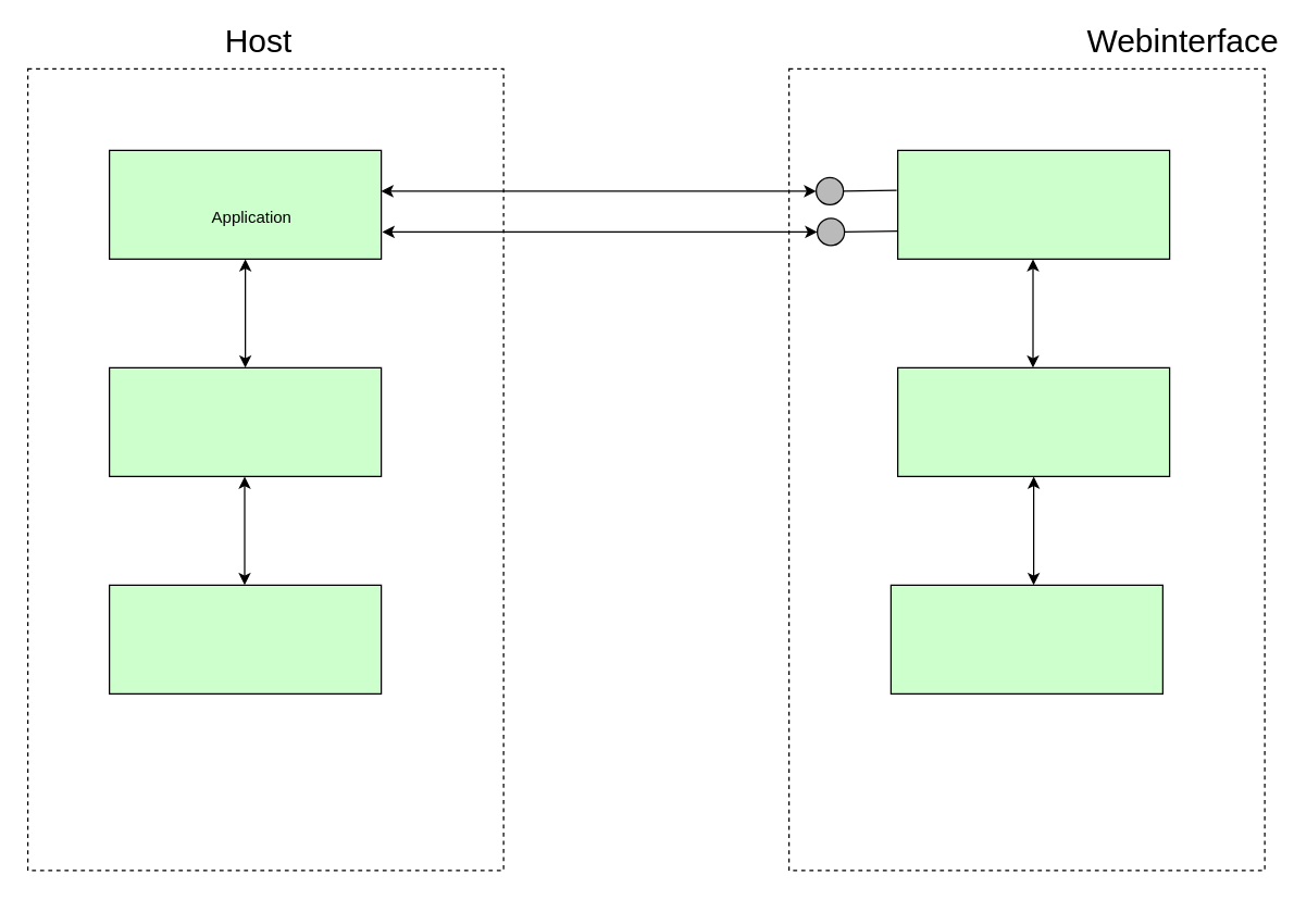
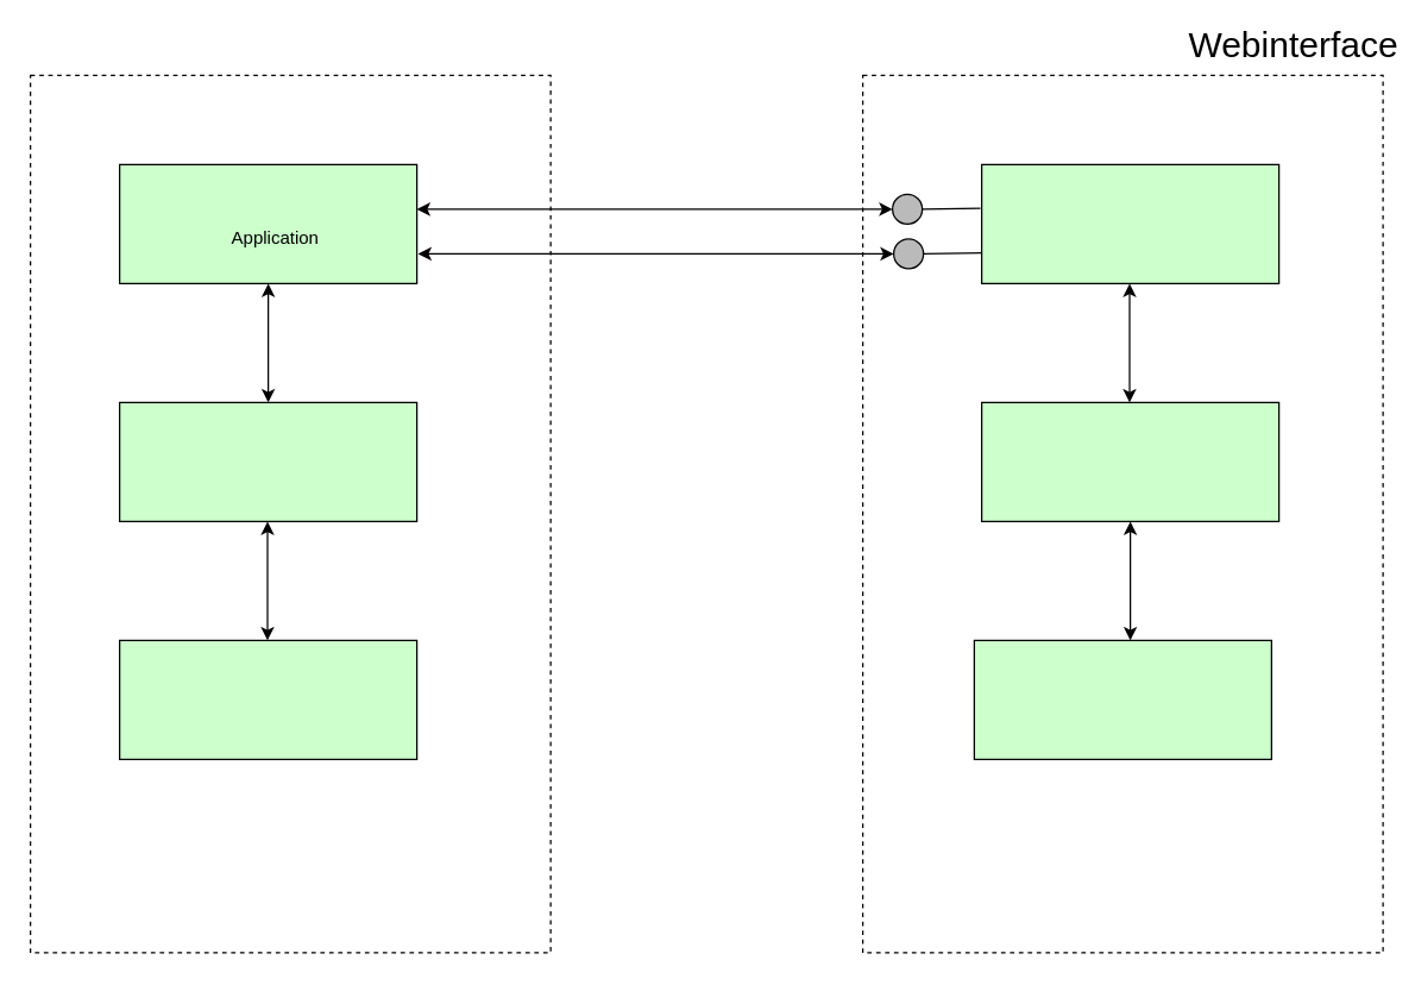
- <mxCell id="5" value="&lt;font style=&quot;font-size: 24px&quot;&gt;Host&lt;/font&gt;" style="text;html=1;strokeColor=none;fillColor=none;align=center;verticalAlign=middle;whiteSpace=wrap;rounded=0;dashed=1;" vertex="1" parent="1"><mxGeometry x="170" y="20" width="40" height="20" as="geometry" /></mxCell>
